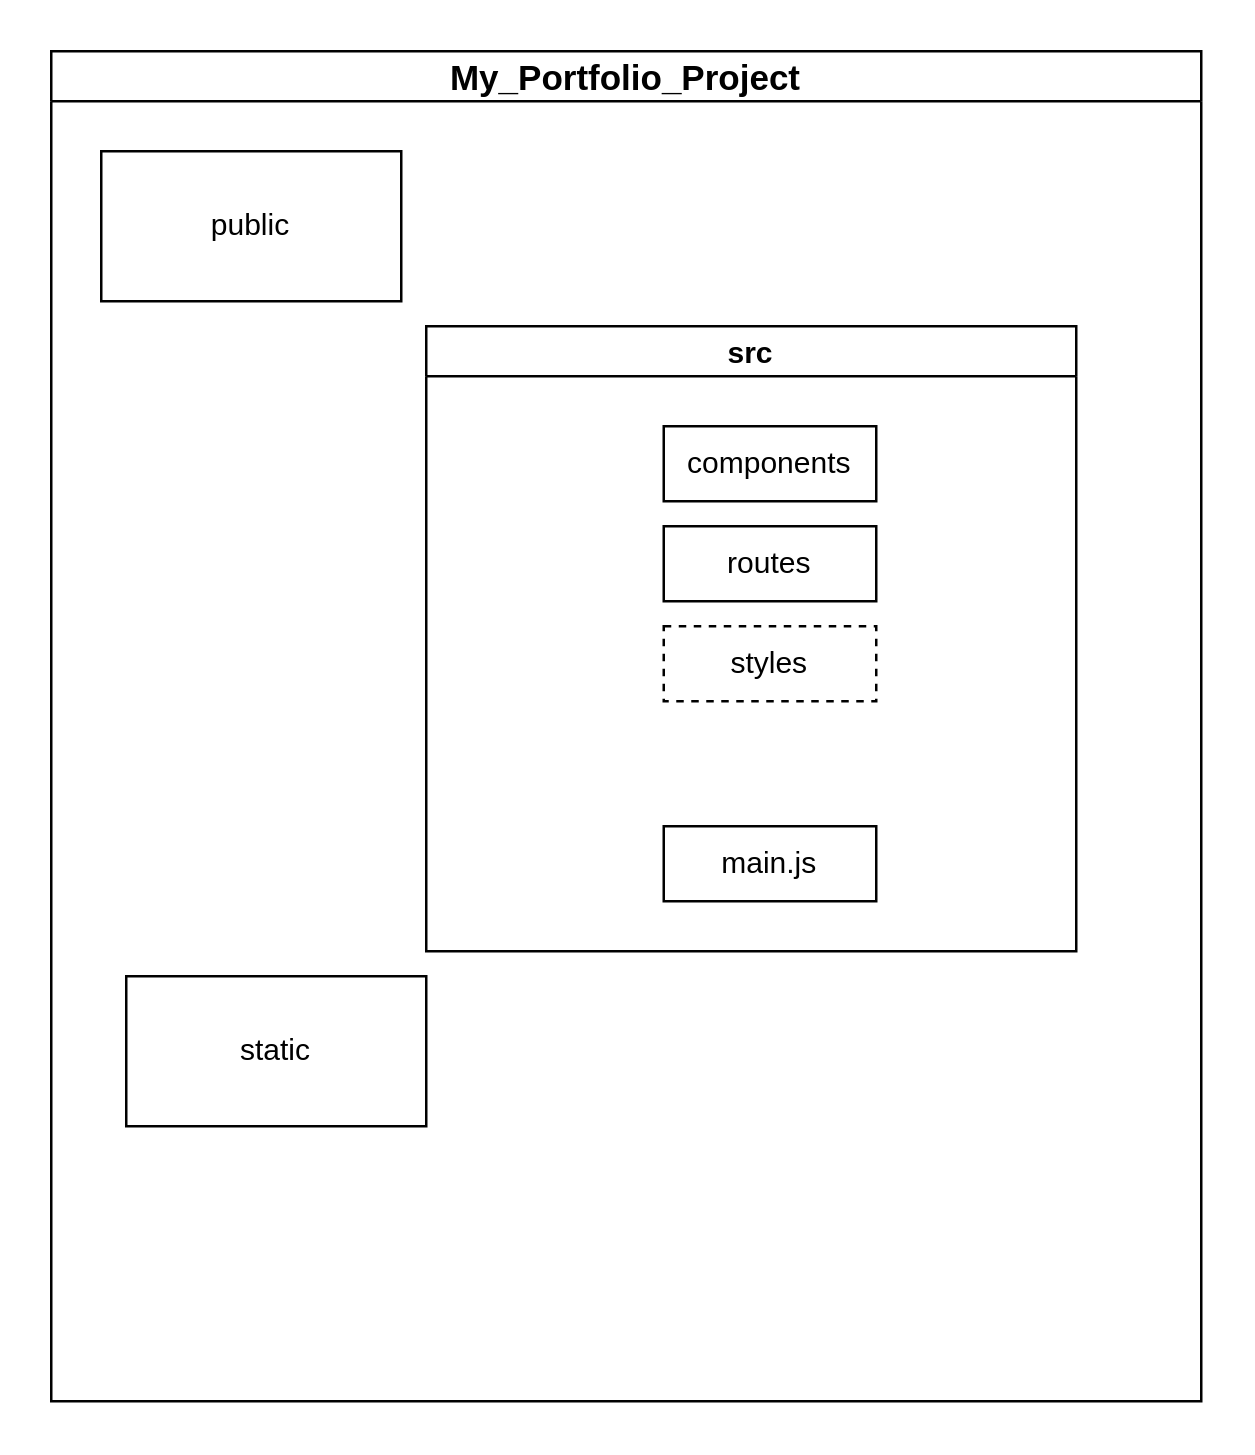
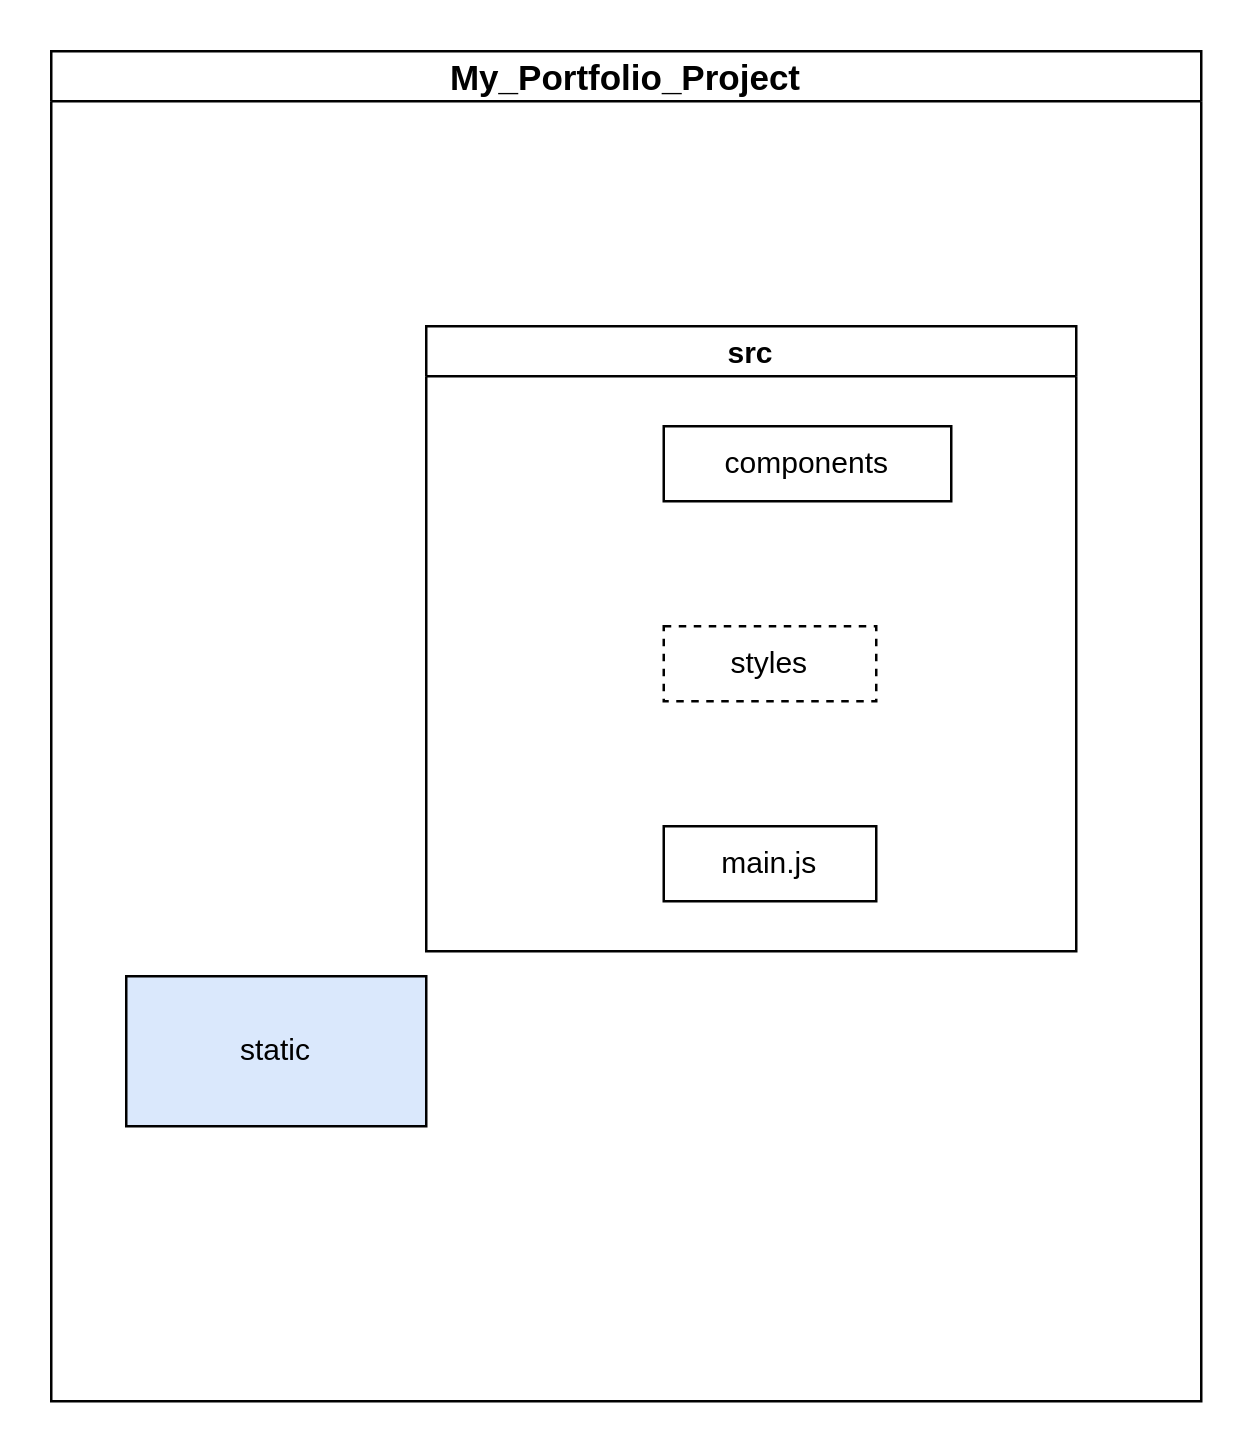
- <mxCell id="3" value="public" style="rounded=0;whiteSpace=wrap;html=1;" vertex="1" parent="2"><mxGeometry x="20" y="40" width="120" height="60" as="geometry" /></mxCell>
- <mxCell id="5" value="components" style="rounded=0;whiteSpace=wrap;html=1;" vertex="1" parent="4"><mxGeometry x="95" y="40" width="85" height="30" as="geometry" /></mxCell>
+ <mxCell id="5" value="components" style="rounded=0;whiteSpace=wrap;html=1;" vertex="1" parent="4"><mxGeometry x="95" y="40" width="115" height="30" as="geometry" /></mxCell>
- <mxCell id="6" value="routes" style="rounded=0;whiteSpace=wrap;html=1;" vertex="1" parent="4"><mxGeometry x="95" y="80" width="85" height="30" as="geometry" /></mxCell>
- <mxCell id="9" value="static" style="rounded=0;whiteSpace=wrap;html=1;" vertex="1" parent="2"><mxGeometry x="30" y="370" width="120" height="60" as="geometry" /></mxCell>
+ <mxCell id="9" value="static" style="rounded=0;whiteSpace=wrap;html=1;fillColor=#dae8fc;" vertex="1" parent="2"><mxGeometry x="30" y="370" width="120" height="60" as="geometry" /></mxCell>
